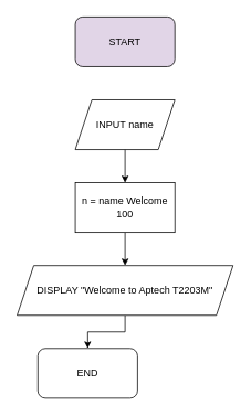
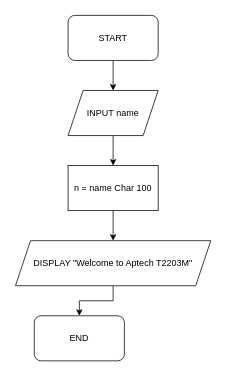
- <mxCell id="3" value="START" style="rounded=1;whiteSpace=wrap;html=1;fillColor=#e1d5e7;" vertex="1" parent="1"><mxGeometry x="90" y="20" width="120" height="60" as="geometry" /></mxCell>
+ <mxCell id="3" value="START" style="rounded=1;whiteSpace=wrap;html=1;" vertex="1" parent="1"><mxGeometry x="90" y="20" width="120" height="60" as="geometry" /></mxCell>
+ <mxCell id="2" value="" style="edgeStyle=orthogonalEdgeStyle;rounded=0;orthogonalLoop=1;jettySize=auto;html=1;" edge="1" parent="1" source="3" target="5"><mxGeometry relative="1" as="geometry" /></mxCell>
- <mxCell id="7" value="n = name Welcome 100" style="whiteSpace=wrap;html=1;" vertex="1" parent="1"><mxGeometry x="90" y="220" width="120" height="60" as="geometry" /></mxCell>
+ <mxCell id="7" value="n = name Char 100" style="whiteSpace=wrap;html=1;" vertex="1" parent="1"><mxGeometry x="90" y="220" width="120" height="60" as="geometry" /></mxCell>
